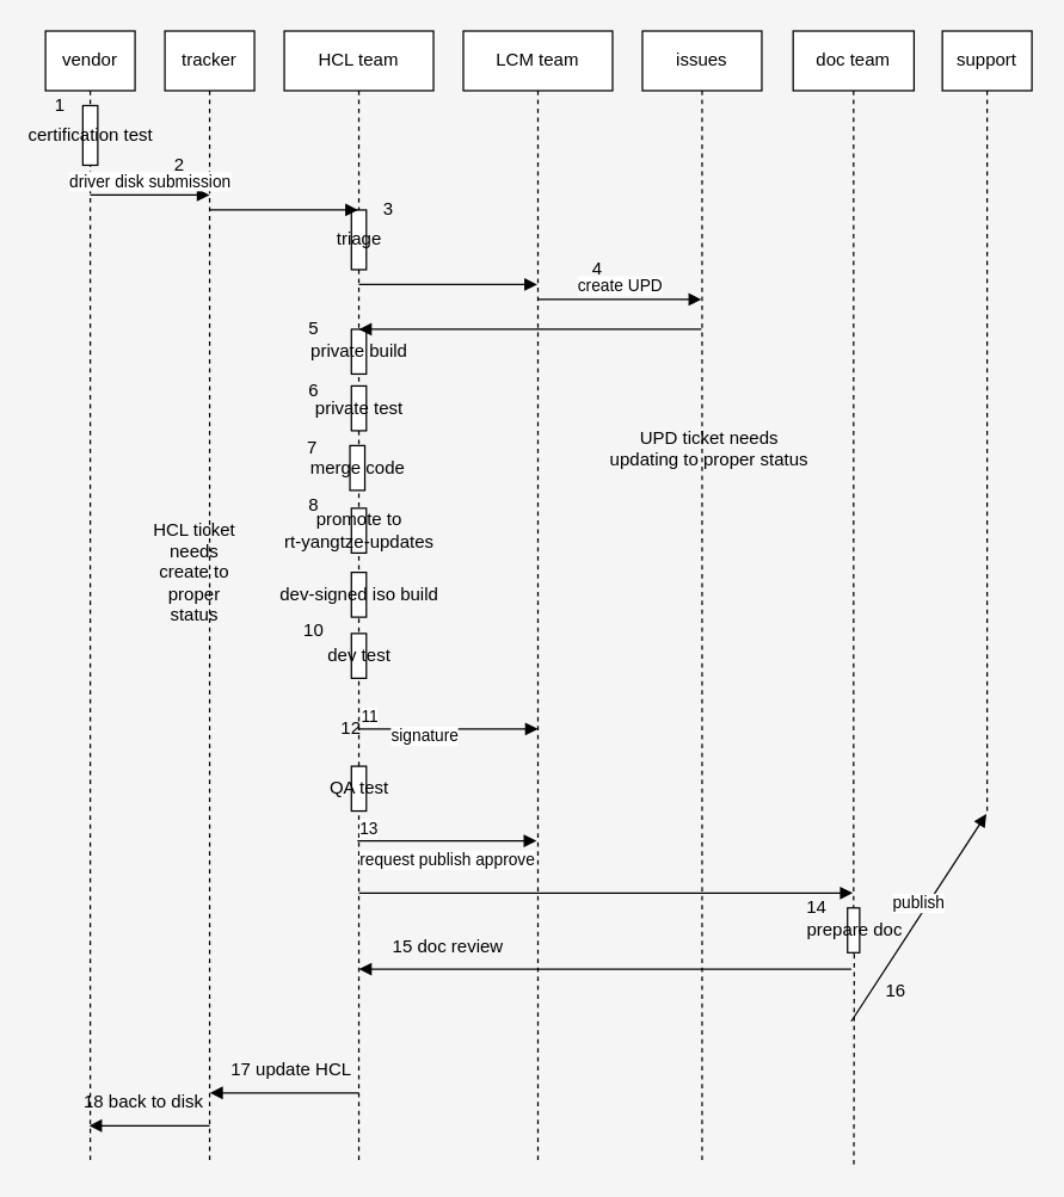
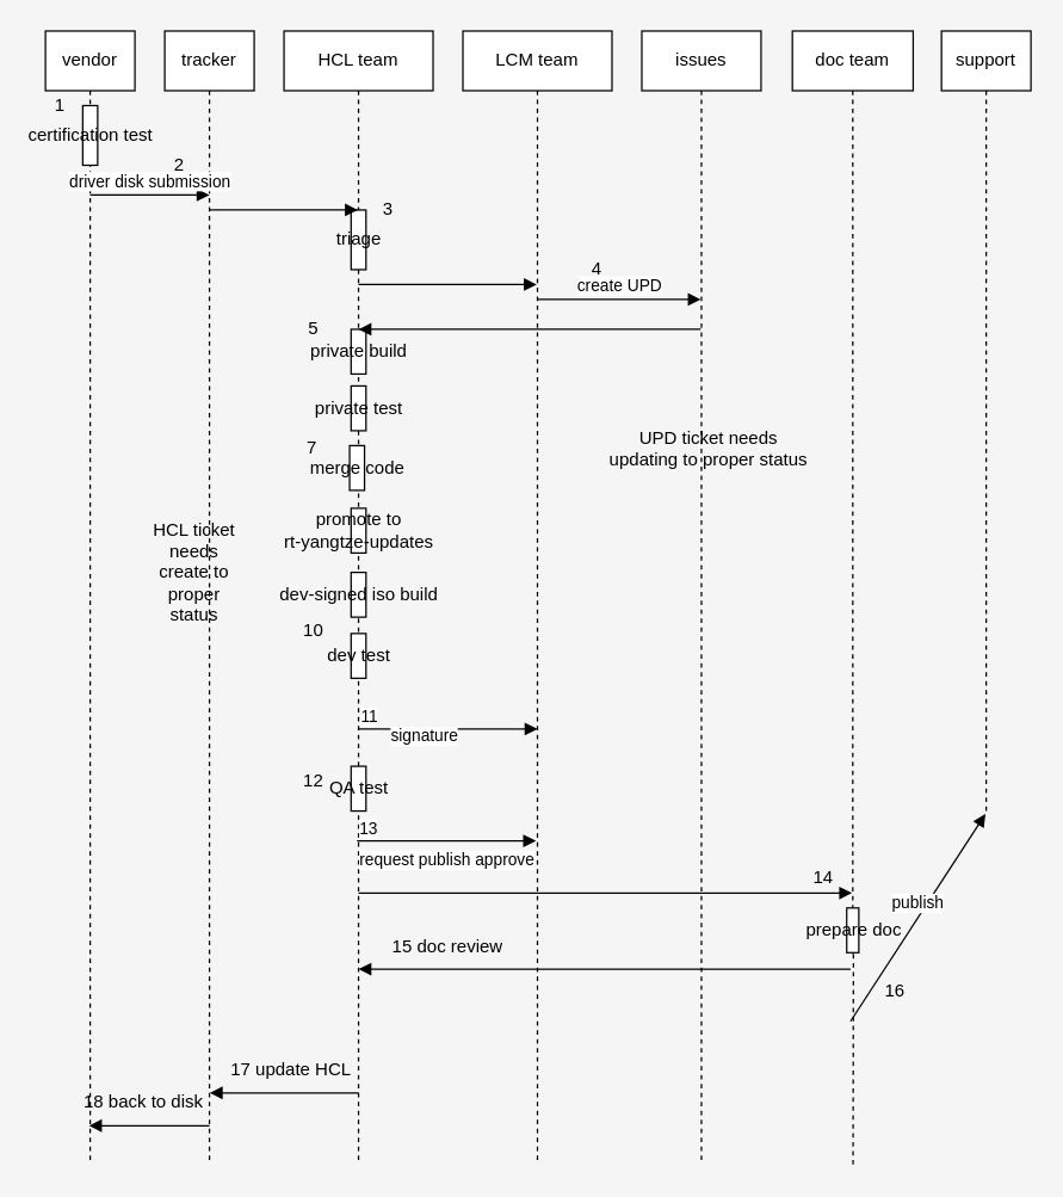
- <mxCell id="40" value="6" style="text;html=1;strokeColor=none;fillColor=none;align=center;verticalAlign=middle;whiteSpace=wrap;rounded=0;" parent="1" vertex="1"><mxGeometry x="190" y="251" width="40" height="20" as="geometry" /></mxCell>
- <mxCell id="28" value="8" style="text;html=1;strokeColor=none;fillColor=none;align=center;verticalAlign=middle;whiteSpace=wrap;rounded=0;" parent="1" vertex="1"><mxGeometry x="190" y="328" width="40" height="20" as="geometry" /></mxCell>
- <mxCell id="31" value="12" style="text;html=1;strokeColor=none;fillColor=none;align=center;verticalAlign=middle;whiteSpace=wrap;rounded=0;" parent="1" vertex="1"><mxGeometry x="215" y="478" width="40" height="20" as="geometry" /></mxCell>
+ <mxCell id="31" value="12" style="text;html=1;strokeColor=none;fillColor=none;align=center;verticalAlign=middle;whiteSpace=wrap;rounded=0;" parent="1" vertex="1"><mxGeometry x="190" y="513" width="40" height="20" as="geometry" /></mxCell>
- <mxCell id="49" value="14" style="text;html=1;strokeColor=none;fillColor=none;align=center;verticalAlign=middle;whiteSpace=wrap;rounded=0;" parent="47" vertex="1"><mxGeometry y="578" width="32.4" height="20" as="geometry" /></mxCell>
+ <mxCell id="49" value="14" style="text;html=1;strokeColor=none;fillColor=none;align=center;verticalAlign=middle;whiteSpace=wrap;rounded=0;" parent="47" vertex="1"><mxGeometry x="5" y="558" width="32.4" height="20" as="geometry" /></mxCell>
